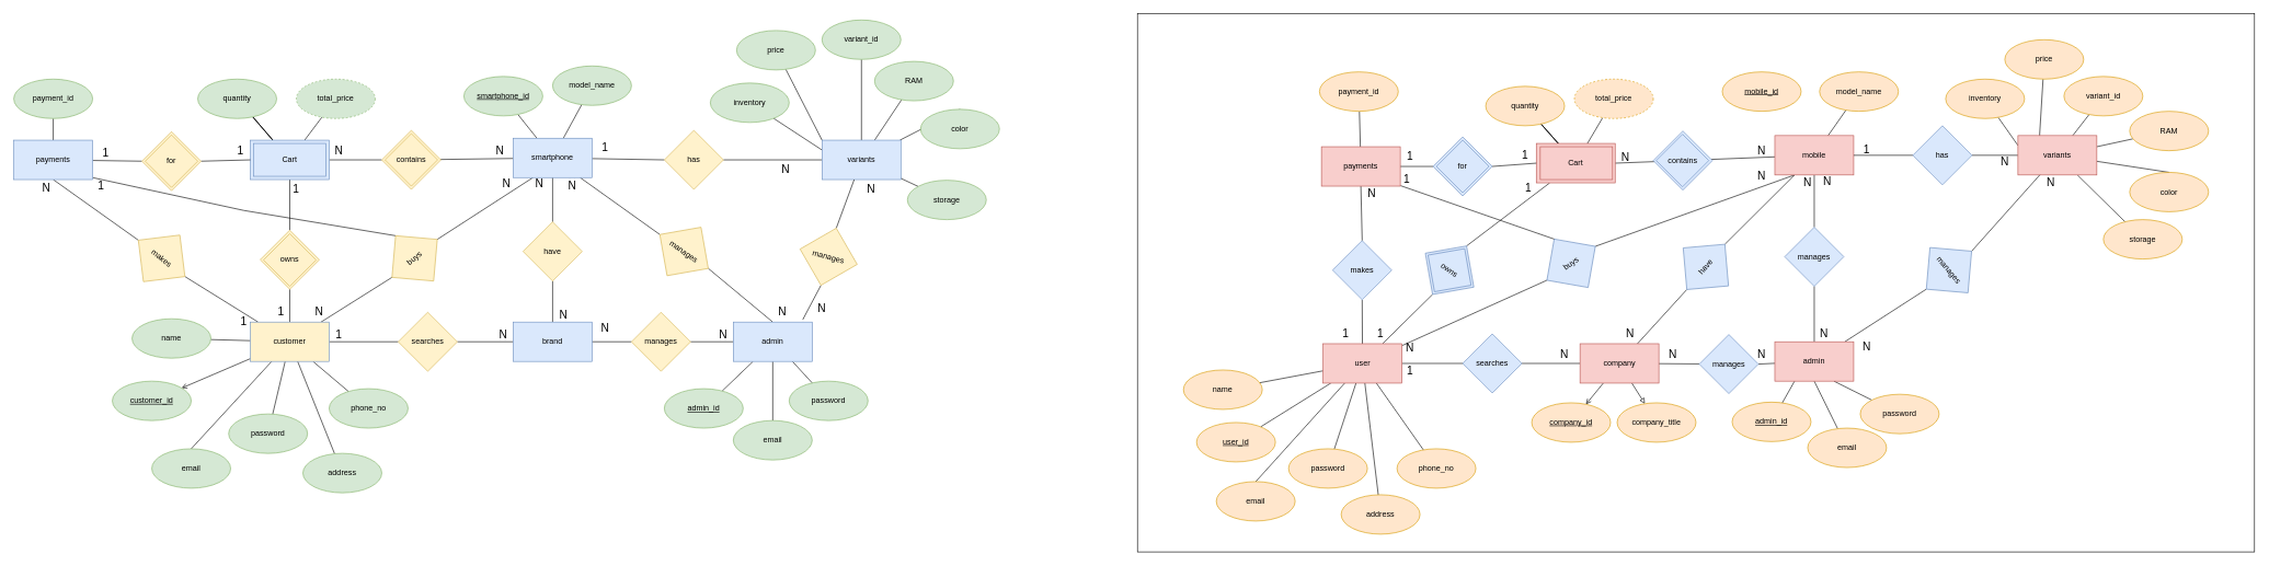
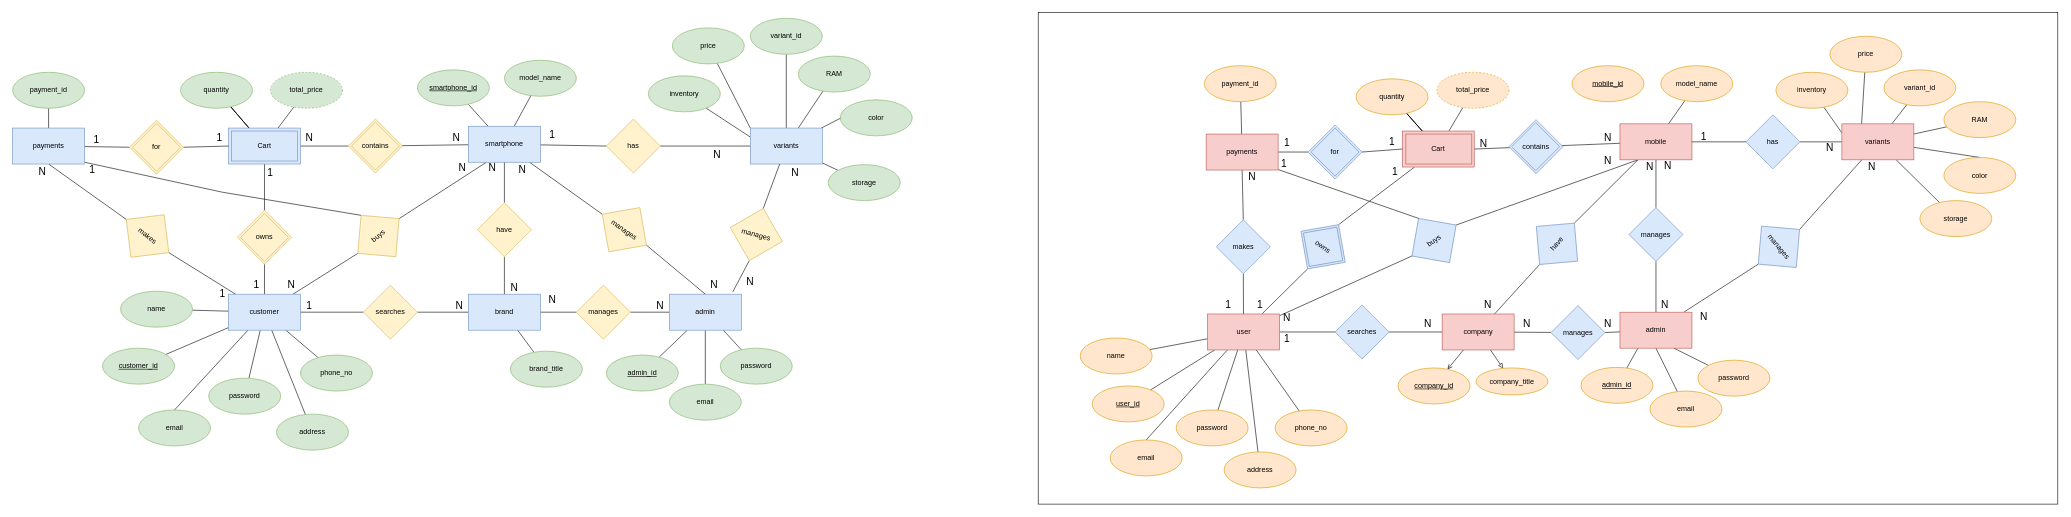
- <mxCell id="65" value="&lt;u&gt;smartphone_id&lt;/u&gt;" style="ellipse;whiteSpace=wrap;html=1;fontFamily=Helvetica;fontSize=12;align=center;strokeColor=#82b366;fillColor=#d5e8d4;" parent="1" vertex="1"><mxGeometry x="705" y="116" width="120" height="60" as="geometry" /></mxCell>
+ <mxCell id="65" value="&lt;u&gt;smartphone_id&lt;/u&gt;" style="ellipse;whiteSpace=wrap;html=1;fontFamily=Helvetica;fontSize=12;align=center;strokeColor=#82b366;fillColor=#d5e8d4;" parent="1" vertex="1"><mxGeometry x="695" y="116" width="120" height="60" as="geometry" /></mxCell>
- <mxCell id="21" value="customer" style="rounded=0;whiteSpace=wrap;html=1;fontFamily=Helvetica;fontSize=12;align=center;strokeColor=#6c8ebf;fillColor=#fff2cc;" parent="1" vertex="1"><mxGeometry x="380" y="490" width="120" height="60" as="geometry" /></mxCell>
+ <mxCell id="21" value="customer" style="rounded=0;whiteSpace=wrap;html=1;fontFamily=Helvetica;fontSize=12;align=center;strokeColor=#6c8ebf;fillColor=#dae8fc;" parent="1" vertex="1"><mxGeometry x="380" y="490" width="120" height="60" as="geometry" /></mxCell>
+ <mxCell id="50" value="" style="edgeStyle=none;rounded=0;orthogonalLoop=1;jettySize=auto;html=1;endArrow=none;endFill=0;" parent="1" source="52" target="62" edge="1"><mxGeometry relative="1" as="geometry" /></mxCell>
- <mxCell id="13" value="" style="edgeStyle=none;rounded=0;orthogonalLoop=1;jettySize=auto;html=1;endArrow=open;endFill=0;" parent="1" source="21" target="33" edge="1"><mxGeometry relative="1" as="geometry" /></mxCell>
+ <mxCell id="13" value="" style="edgeStyle=none;rounded=0;orthogonalLoop=1;jettySize=auto;html=1;endArrow=none;endFill=0;" parent="1" source="21" target="33" edge="1"><mxGeometry relative="1" as="geometry" /></mxCell>
+ <mxCell id="62" value="brand_title" style="ellipse;whiteSpace=wrap;html=1;fontFamily=Helvetica;fontSize=12;align=center;strokeColor=#82b366;fillColor=#d5e8d4;" parent="1" vertex="1"><mxGeometry x="850" y="585" width="120" height="60" as="geometry" /></mxCell>
- <mxCell id="151" value="company_title" style="ellipse;whiteSpace=wrap;html=1;fontFamily=Helvetica;fontSize=12;align=center;strokeColor=#d79b00;fillColor=#ffe6cc;" parent="1" vertex="1"><mxGeometry x="2460" y="613" width="120" height="60" as="geometry" /></mxCell>
+ <mxCell id="151" value="company_title" style="ellipse;whiteSpace=wrap;html=1;fontFamily=Helvetica;fontSize=12;align=center;strokeColor=#d79b00;fillColor=#ffe6cc;" parent="1" vertex="1"><mxGeometry x="2460" y="613" width="120" height="45" as="geometry" /></mxCell>
